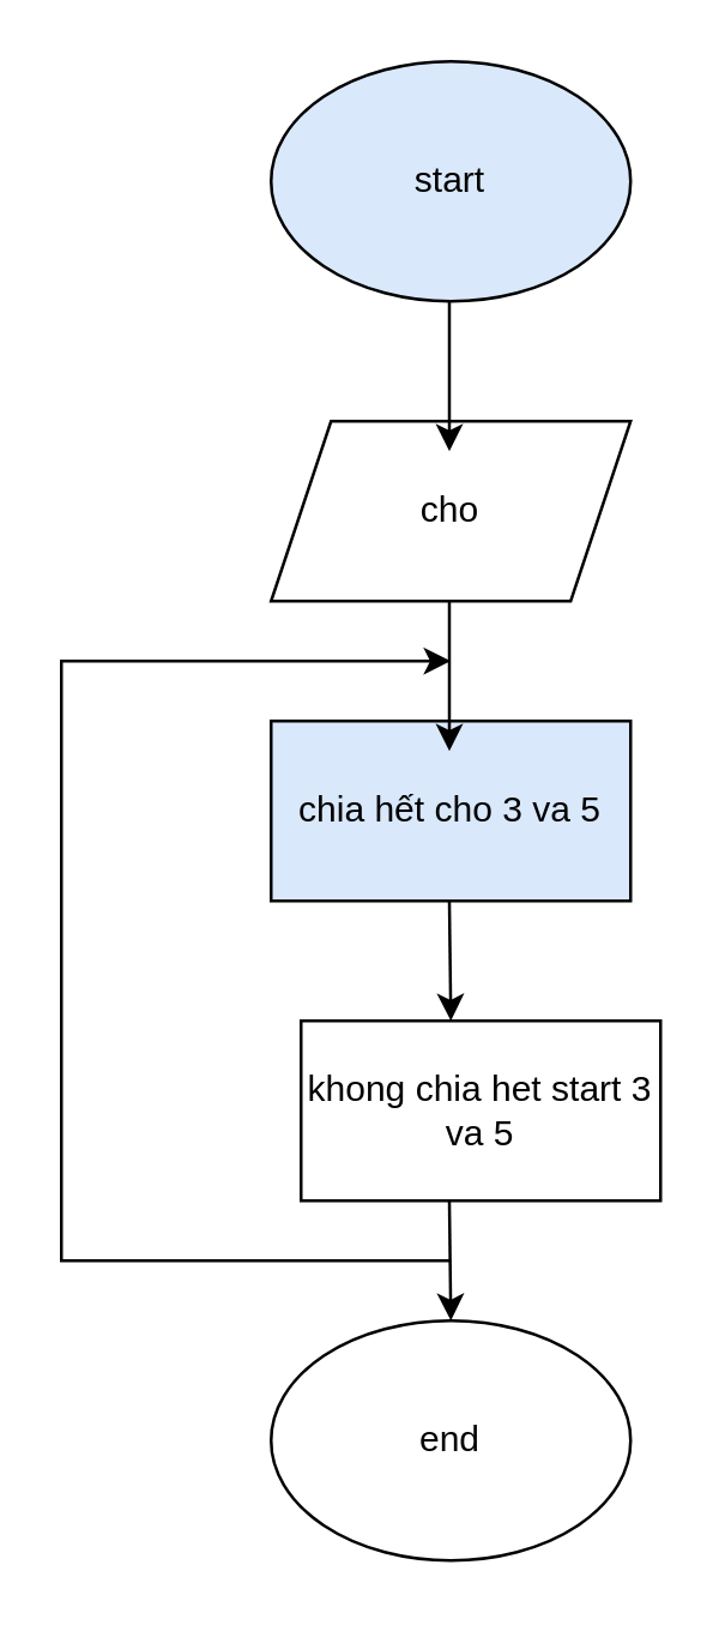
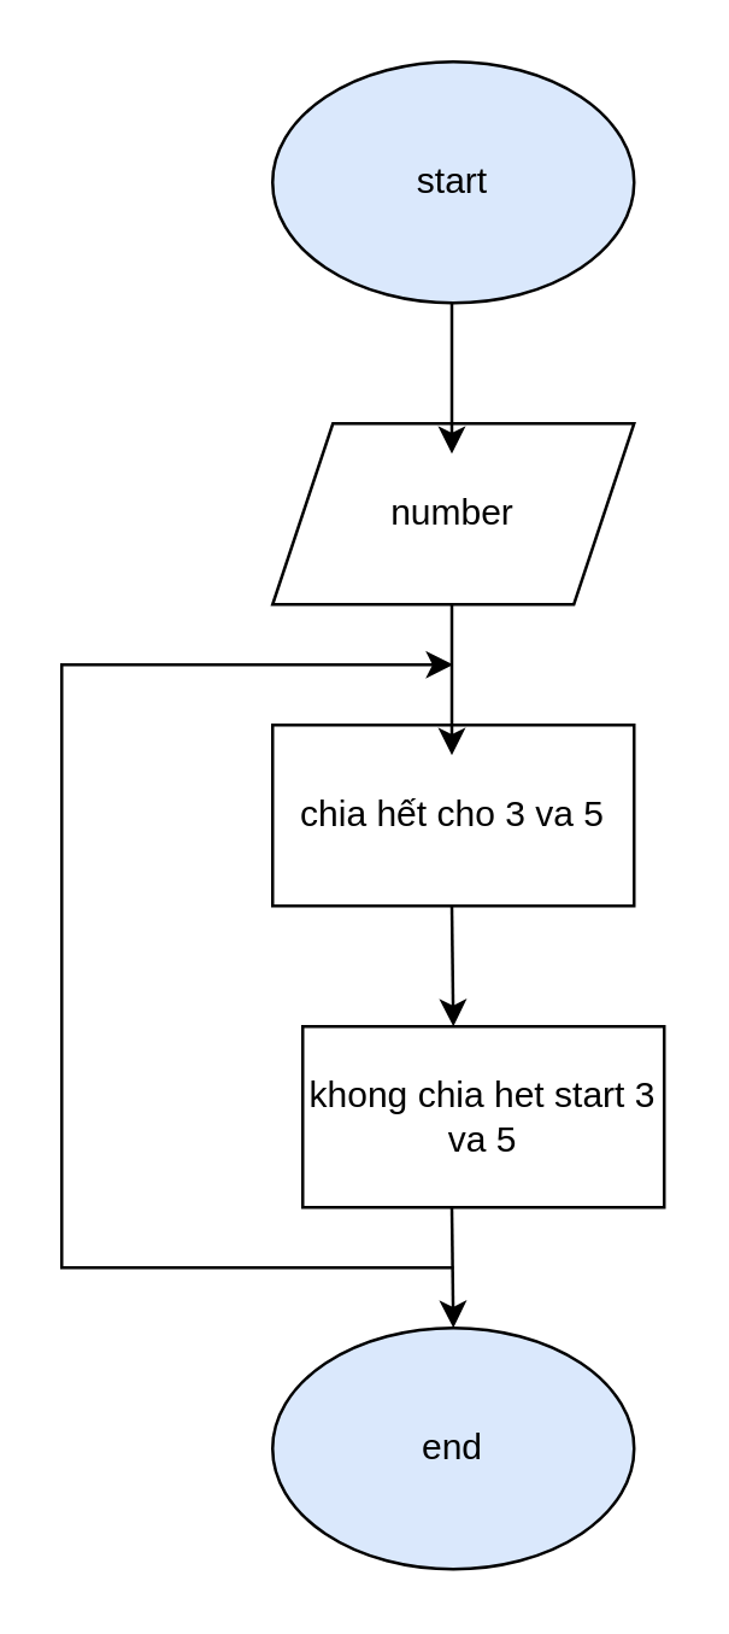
- <mxCell id="3" value="cho" style="shape=parallelogram;perimeter=parallelogramPerimeter;whiteSpace=wrap;html=1;fixedSize=1;" vertex="1" parent="1"><mxGeometry x="90" y="140" width="120" height="60" as="geometry" /></mxCell>
+ <mxCell id="3" value="number" style="shape=parallelogram;perimeter=parallelogramPerimeter;whiteSpace=wrap;html=1;fixedSize=1;" vertex="1" parent="1"><mxGeometry x="90" y="140" width="120" height="60" as="geometry" /></mxCell>
- <mxCell id="4" value="chia hết cho 3 va 5" style="rounded=0;whiteSpace=wrap;html=1;fillColor=#dae8fc;" vertex="1" parent="1"><mxGeometry x="90" y="240" width="120" height="60" as="geometry" /></mxCell>
+ <mxCell id="4" value="chia hết cho 3 va 5" style="rounded=0;whiteSpace=wrap;html=1;" vertex="1" parent="1"><mxGeometry x="90" y="240" width="120" height="60" as="geometry" /></mxCell>
- <mxCell id="6" value="end" style="ellipse;whiteSpace=wrap;html=1;" vertex="1" parent="1"><mxGeometry x="90" y="440" width="120" height="80" as="geometry" /></mxCell>
+ <mxCell id="6" value="end" style="ellipse;whiteSpace=wrap;html=1;fillColor=#dae8fc;" vertex="1" parent="1"><mxGeometry x="90" y="440" width="120" height="80" as="geometry" /></mxCell>
